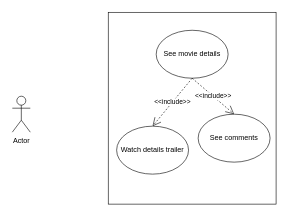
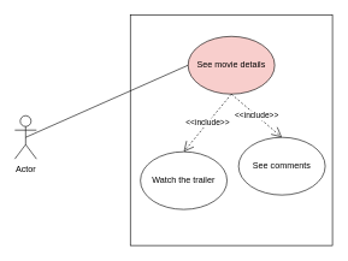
- <mxCell id="4" value="See movie details" style="ellipse;whiteSpace=wrap;html=1;" vertex="1" parent="1"><mxGeometry x="260" y="50" width="120" height="80" as="geometry" /></mxCell>
+ <mxCell id="4" value="See movie details" style="ellipse;whiteSpace=wrap;html=1;fillColor=#f8cecc;" vertex="1" parent="1"><mxGeometry x="260" y="50" width="120" height="80" as="geometry" /></mxCell>
+ <mxCell id="7" value="" style="endArrow=none;html=1;rounded=0;entryX=0;entryY=0.5;entryDx=0;entryDy=0;exitX=0.5;exitY=0.5;exitDx=0;exitDy=0;exitPerimeter=0;" edge="1" parent="1" source="2" target="4"><mxGeometry width="50" height="50" relative="1" as="geometry"><mxPoint x="60" y="200" as="sourcePoint" /><mxPoint x="340" y="190" as="targetPoint" /></mxGeometry></mxCell>
- <mxCell id="5" value="Watch details trailer" style="ellipse;whiteSpace=wrap;html=1;" vertex="1" parent="1"><mxGeometry x="194" y="210" width="120" height="80" as="geometry" /></mxCell>
+ <mxCell id="5" value="Watch the trailer" style="ellipse;whiteSpace=wrap;html=1;" vertex="1" parent="1"><mxGeometry x="194" y="210" width="120" height="80" as="geometry" /></mxCell>
